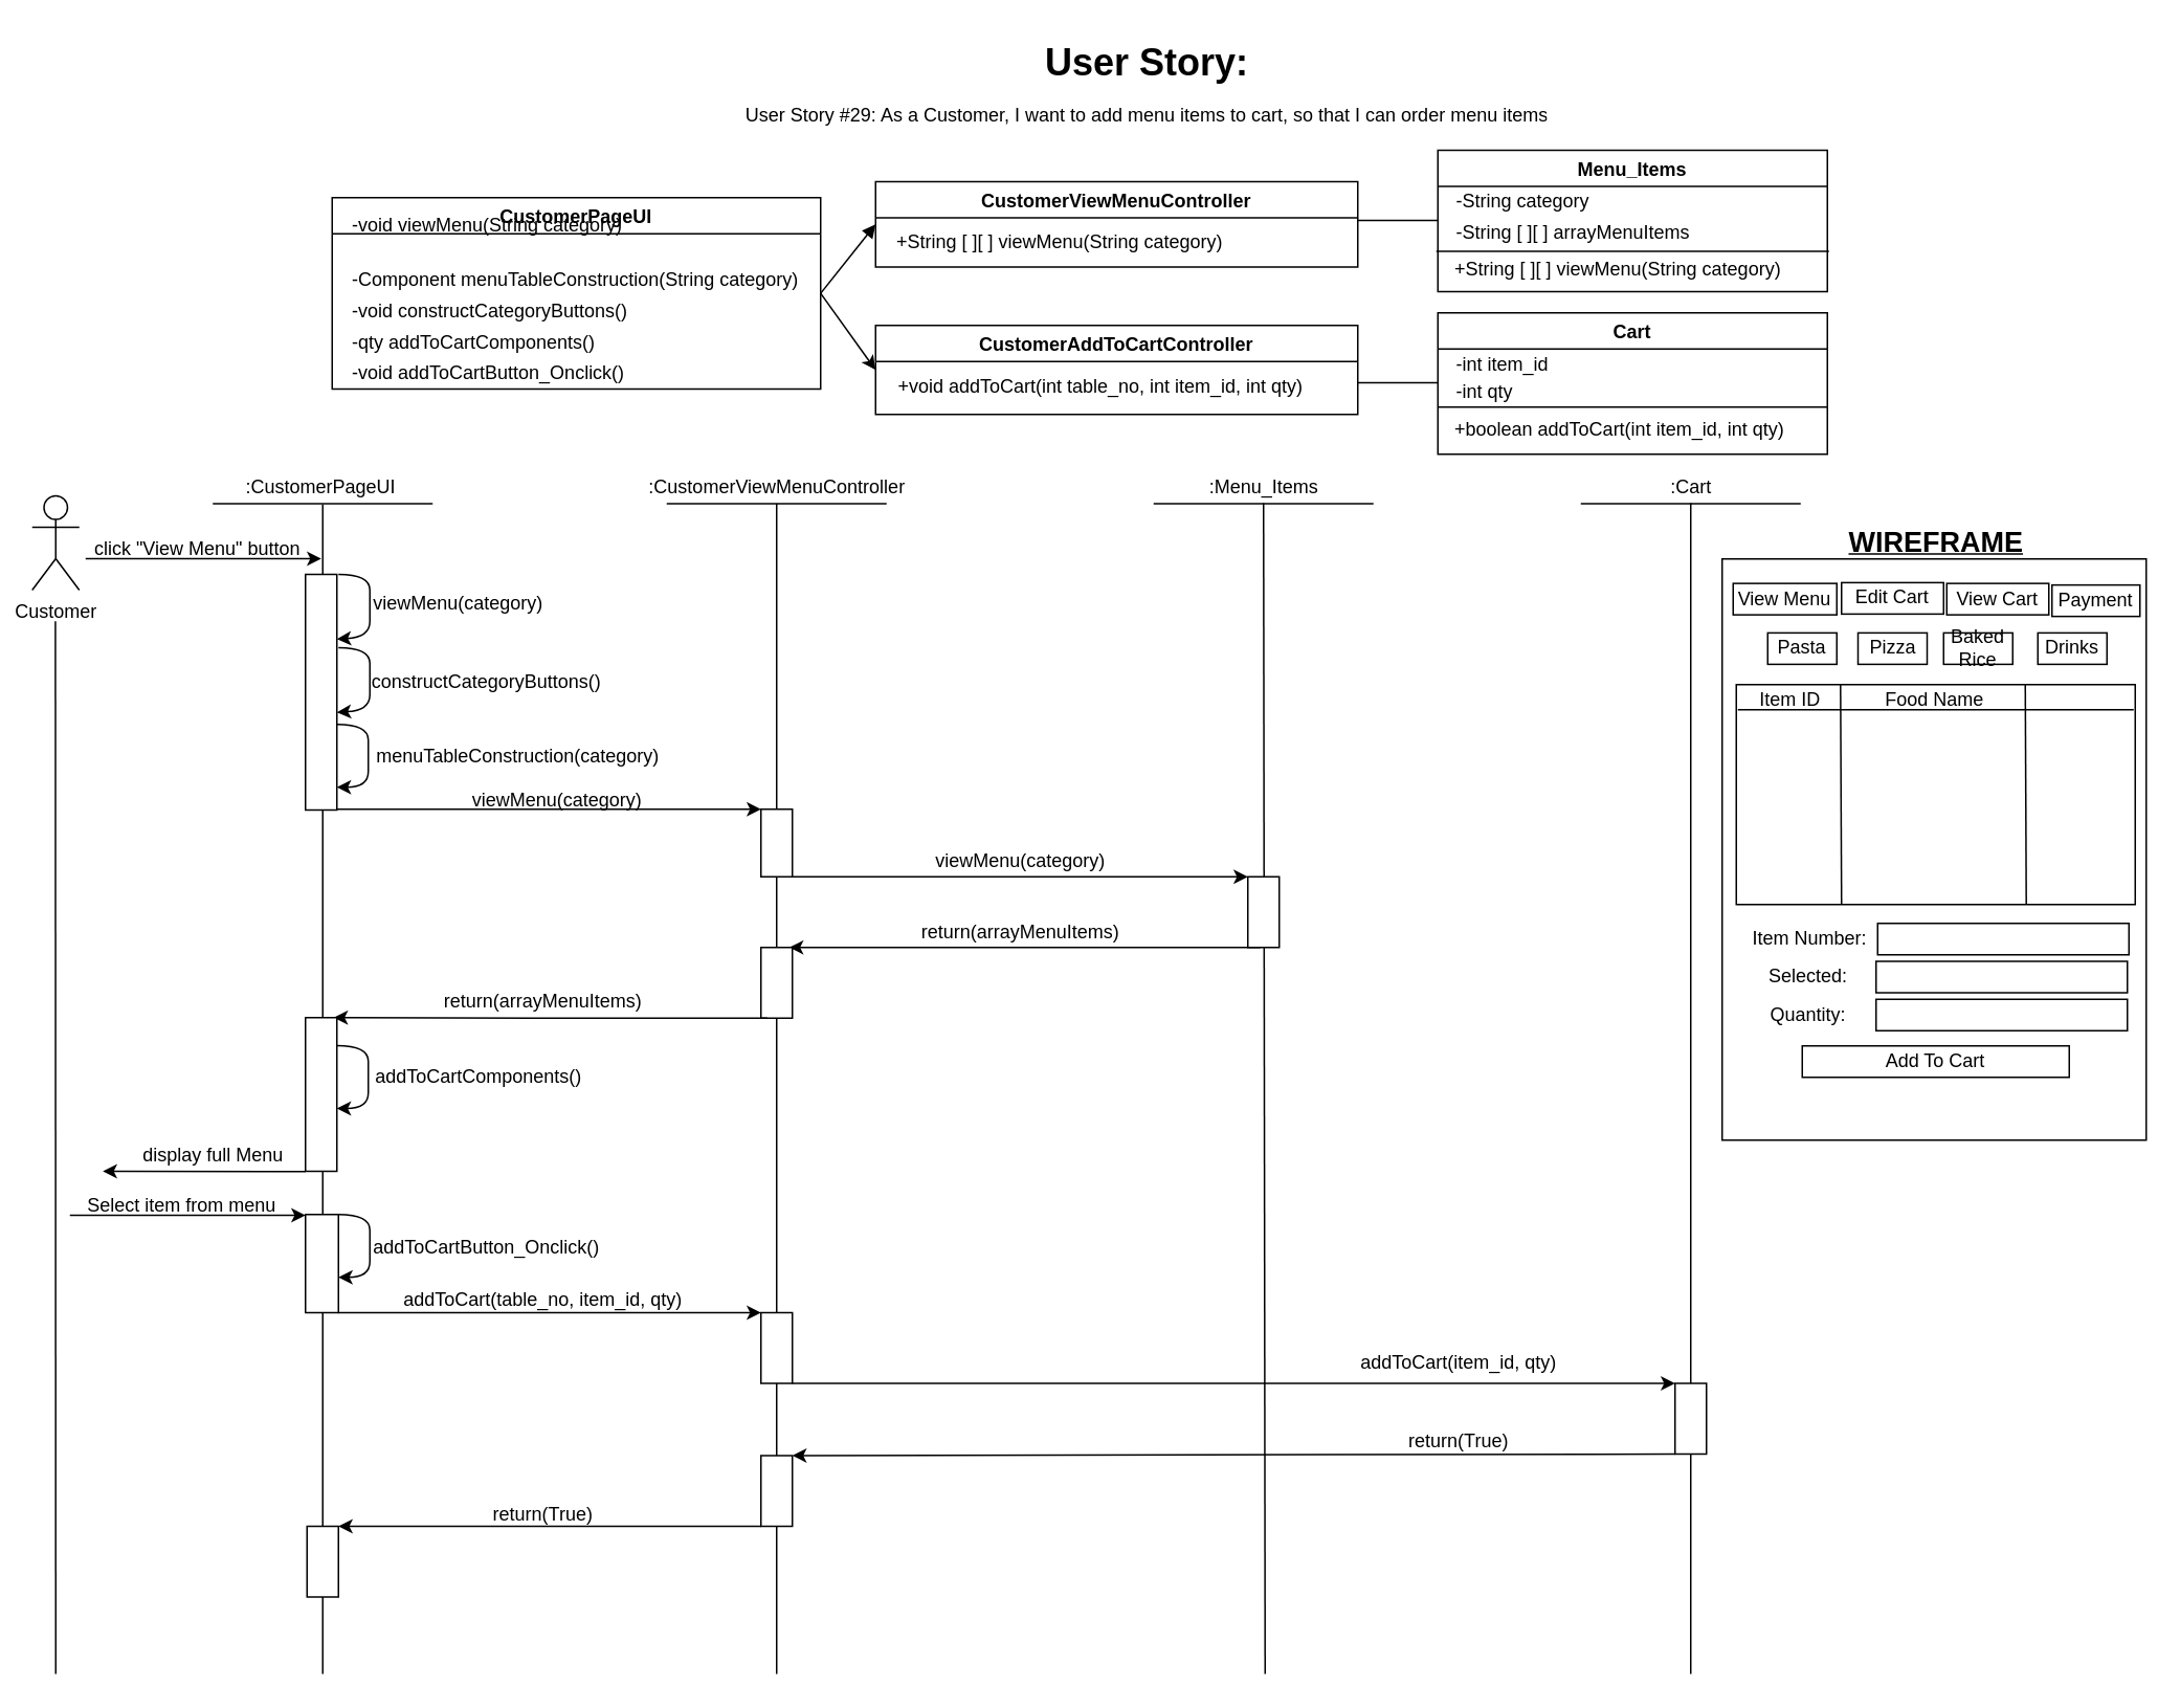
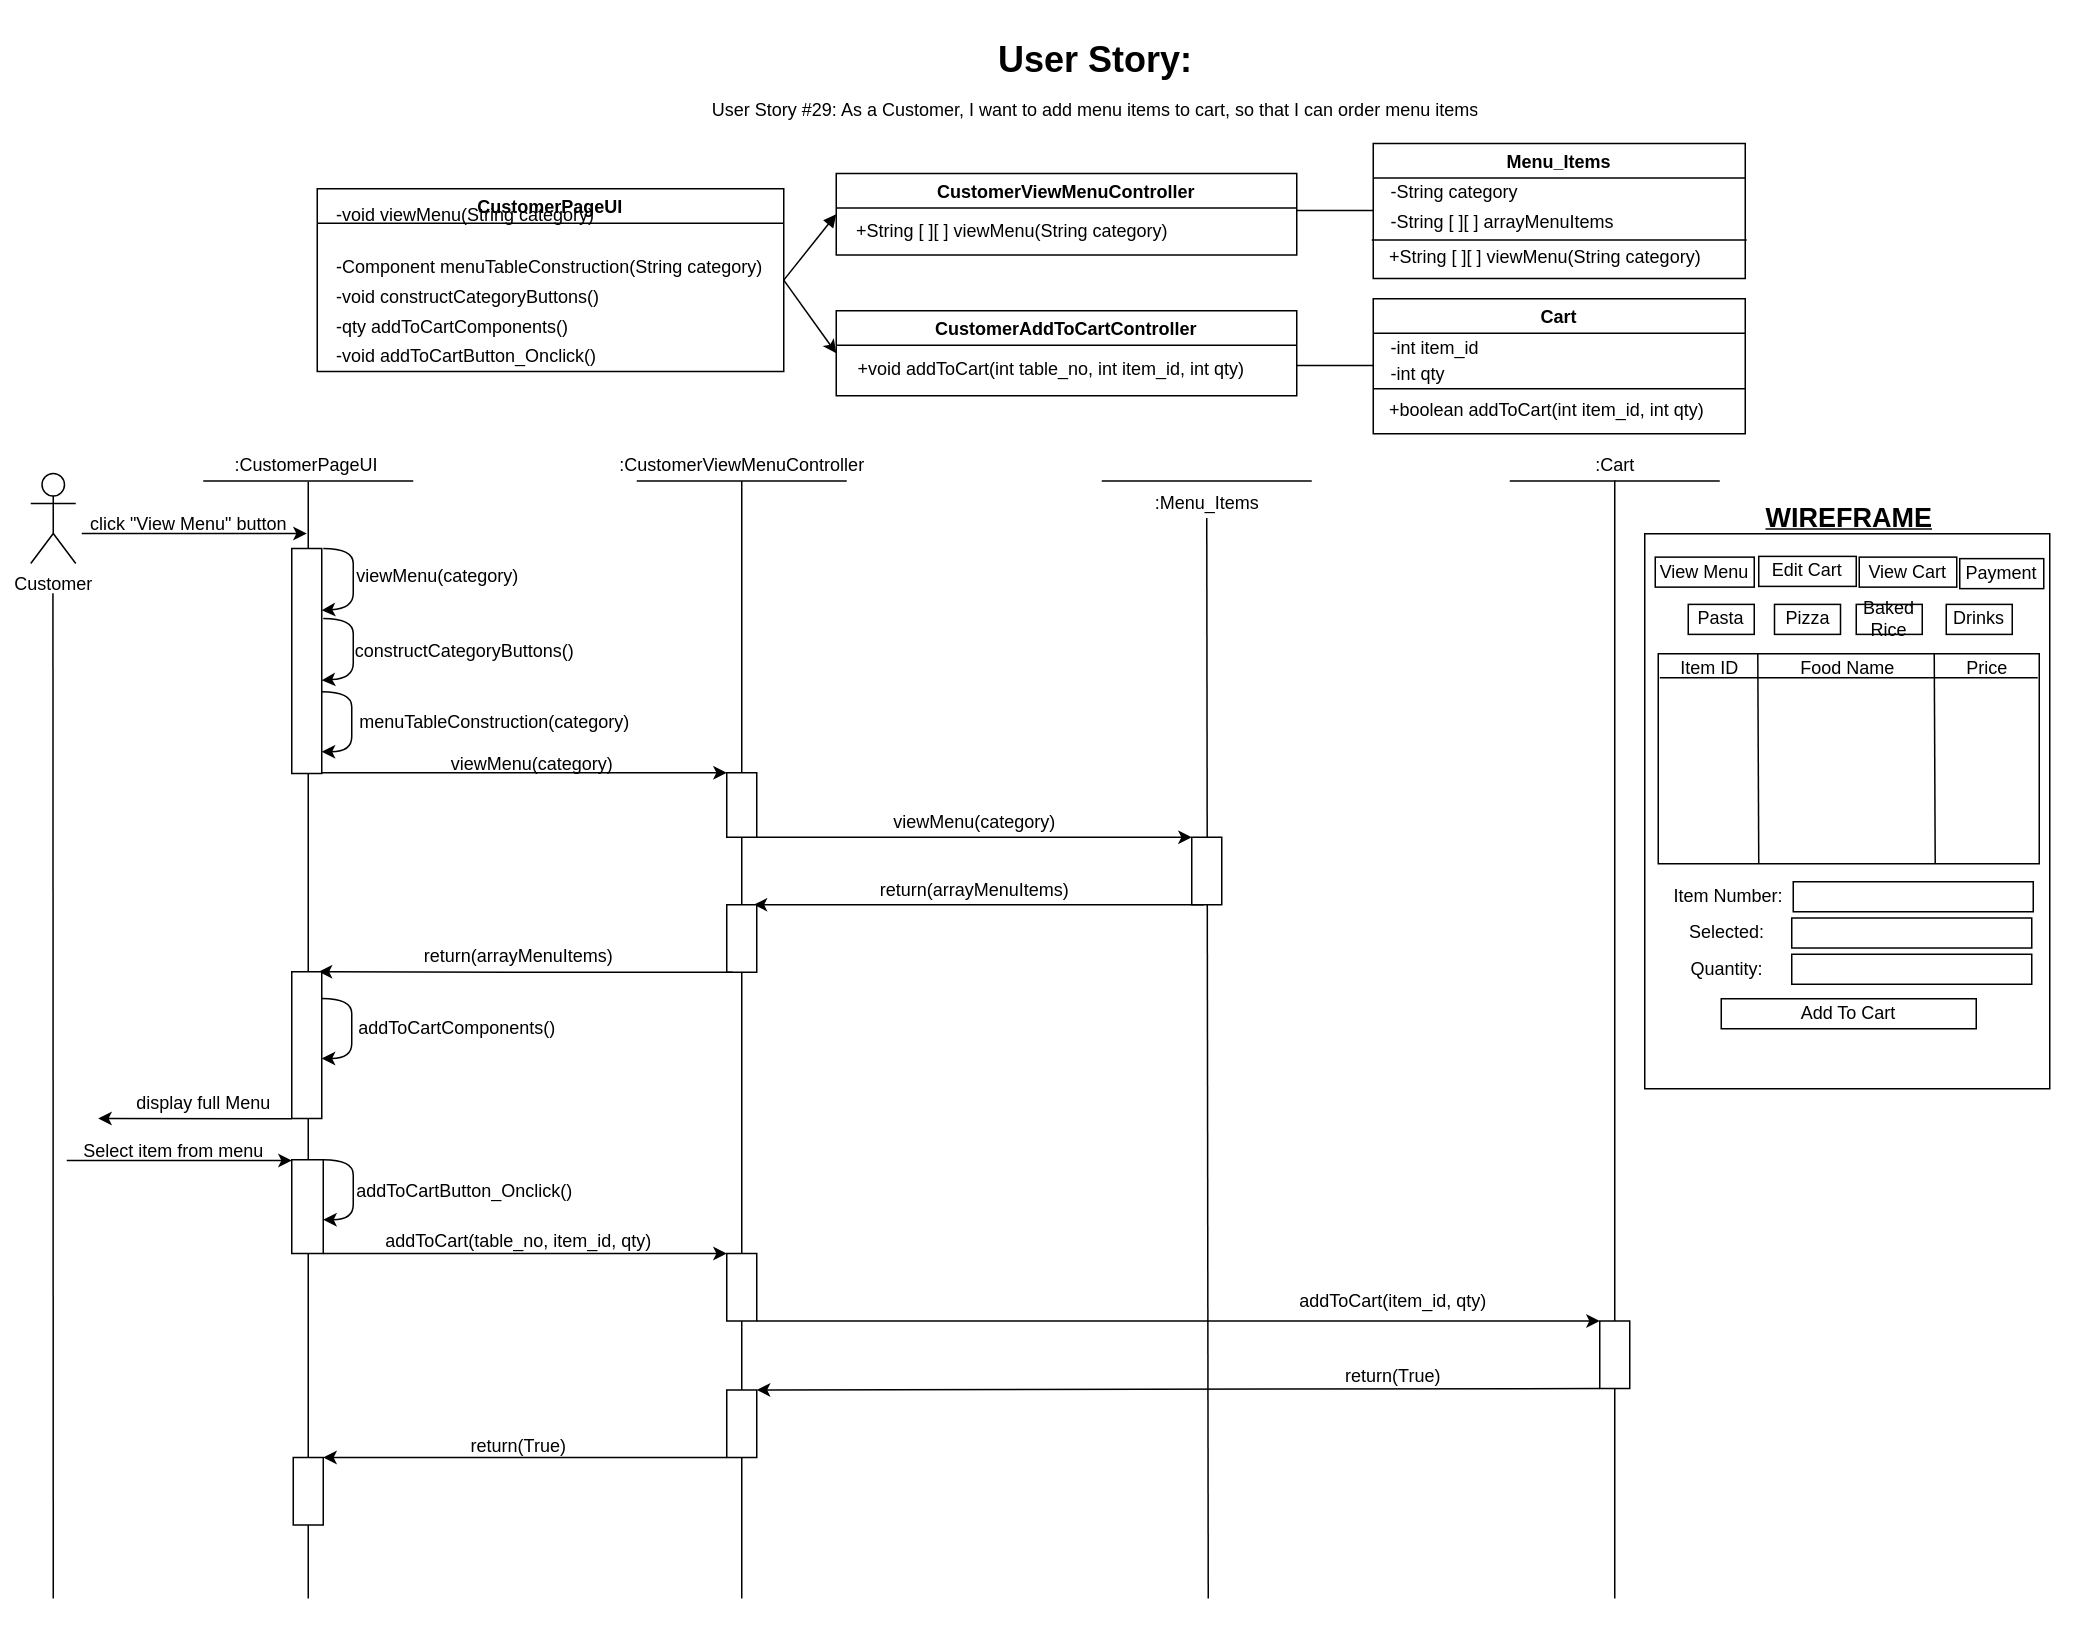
- <mxCell id="27" value=":Menu_Items" style="text;html=1;align=center;verticalAlign=middle;resizable=0;points=[];autosize=1;strokeColor=none;fillColor=none;" parent="1" vertex="1"><mxGeometry x="764" y="300" width="80" height="20" as="geometry" /></mxCell>
+ <mxCell id="27" value=":Menu_Items" style="text;html=1;align=center;verticalAlign=middle;resizable=0;points=[];autosize=1;strokeColor=none;fillColor=none;" parent="1" vertex="1"><mxGeometry x="764" y="325" width="80" height="20" as="geometry" /></mxCell>
+ <mxCell id="55" value="Price" style="text;html=1;align=center;verticalAlign=middle;resizable=0;points=[];autosize=1;strokeColor=none;fillColor=none;" parent="1" vertex="1"><mxGeometry x="1304" y="435.17" width="40" height="20" as="geometry" /></mxCell>
